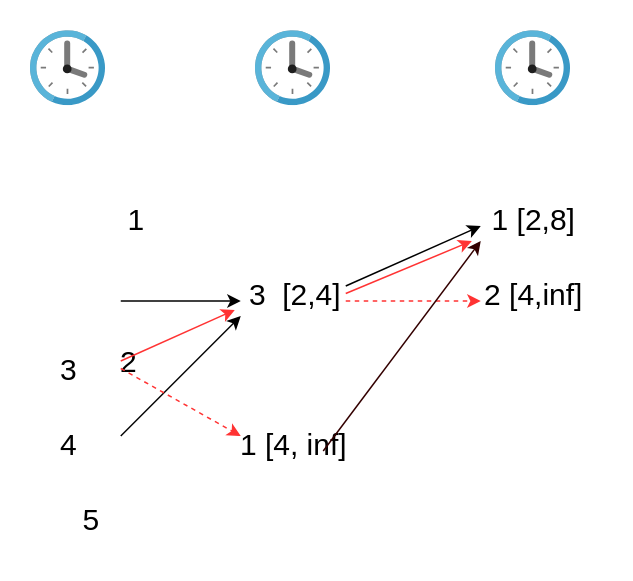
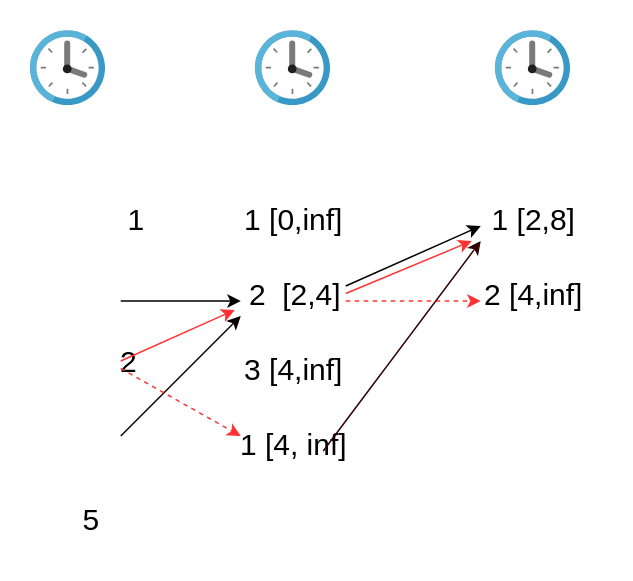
+ <mxCell id="10" value="1 [0,inf]" style="text;html=1;align=center;verticalAlign=middle;resizable=0;points=[];autosize=1;strokeColor=none;fillColor=none;fontSize=20;" vertex="1" parent="1"><mxGeometry x="150" y="125" width="90" height="40" as="geometry" /></mxCell>
- <mxCell id="11" value="3 &amp;nbsp;[2,4]" style="text;html=1;align=center;verticalAlign=middle;resizable=0;points=[];autosize=1;strokeColor=none;fillColor=none;fontSize=20;" vertex="1" parent="1"><mxGeometry x="156" y="175" width="80" height="40" as="geometry" /></mxCell>
+ <mxCell id="11" value="2 &amp;nbsp;[2,4]" style="text;html=1;align=center;verticalAlign=middle;resizable=0;points=[];autosize=1;strokeColor=none;fillColor=none;fontSize=20;" vertex="1" parent="1"><mxGeometry x="156" y="175" width="80" height="40" as="geometry" /></mxCell>
- <mxCell id="7" value="3" style="text;html=1;align=center;verticalAlign=middle;resizable=0;points=[];autosize=1;strokeColor=none;fillColor=none;fontSize=20;" vertex="1" parent="1"><mxGeometry x="30" y="225" width="30" height="40" as="geometry" /></mxCell>
+ <mxCell id="12" value="3 [4,inf]" style="text;html=1;align=center;verticalAlign=middle;resizable=0;points=[];autosize=1;strokeColor=none;fillColor=none;fontSize=20;" vertex="1" parent="1"><mxGeometry x="150" y="225" width="90" height="40" as="geometry" /></mxCell>
- <mxCell id="8" value="4" style="text;html=1;align=center;verticalAlign=middle;resizable=0;points=[];autosize=1;strokeColor=none;fillColor=none;fontSize=20;" vertex="1" parent="1"><mxGeometry x="30" y="275" width="30" height="40" as="geometry" /></mxCell>
